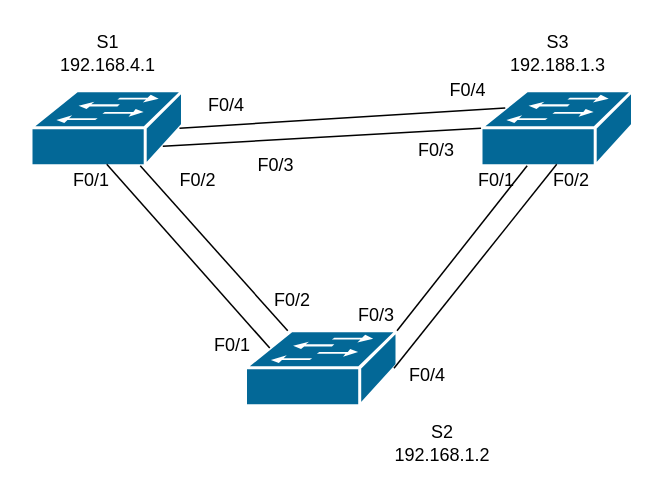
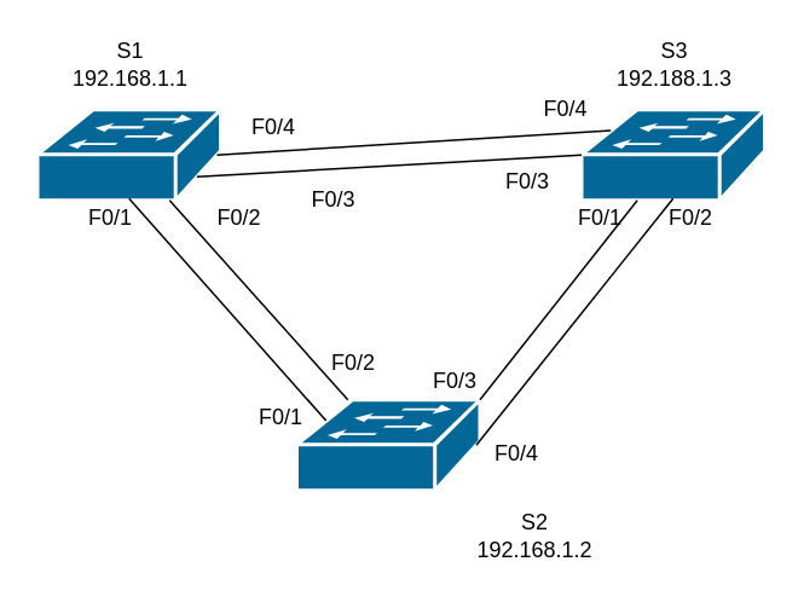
- <mxCell id="11" value="S1&lt;br&gt;192.168.4.1" style="text;html=1;align=center;verticalAlign=middle;resizable=0;points=[];autosize=1;" vertex="1" parent="1"><mxGeometry x="30.5" y="20" width="80" height="30" as="geometry" /></mxCell>
+ <mxCell id="11" value="S1&lt;br&gt;192.168.1.1" style="text;html=1;align=center;verticalAlign=middle;resizable=0;points=[];autosize=1;" vertex="1" parent="1"><mxGeometry x="30.5" y="20" width="80" height="30" as="geometry" /></mxCell>
